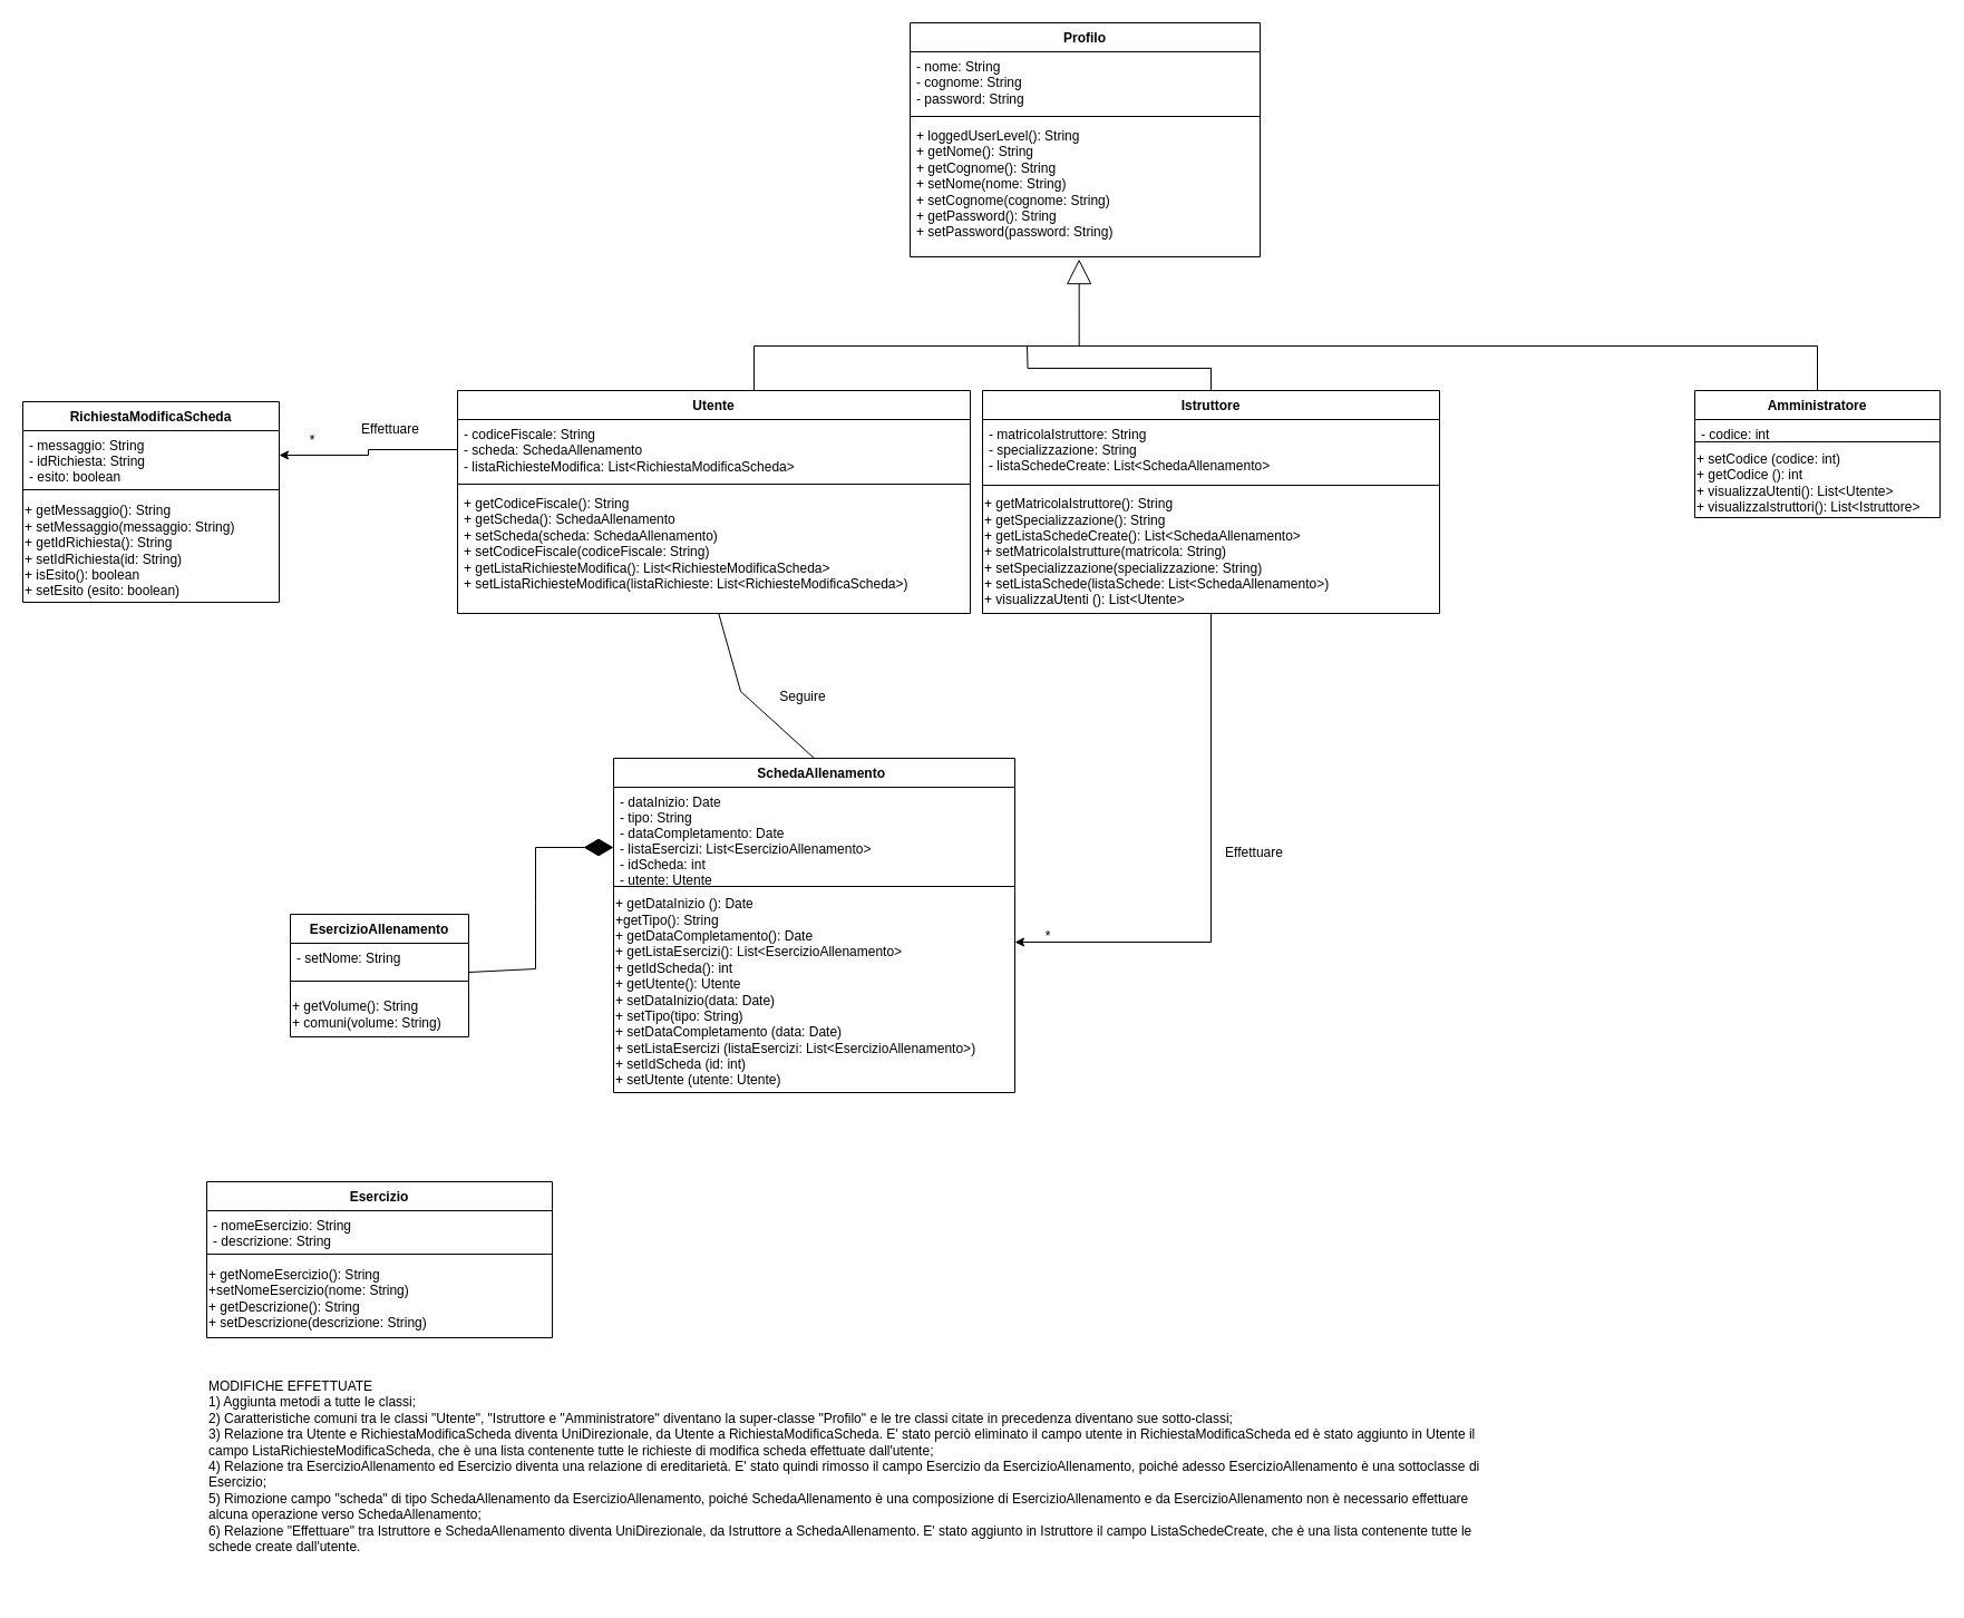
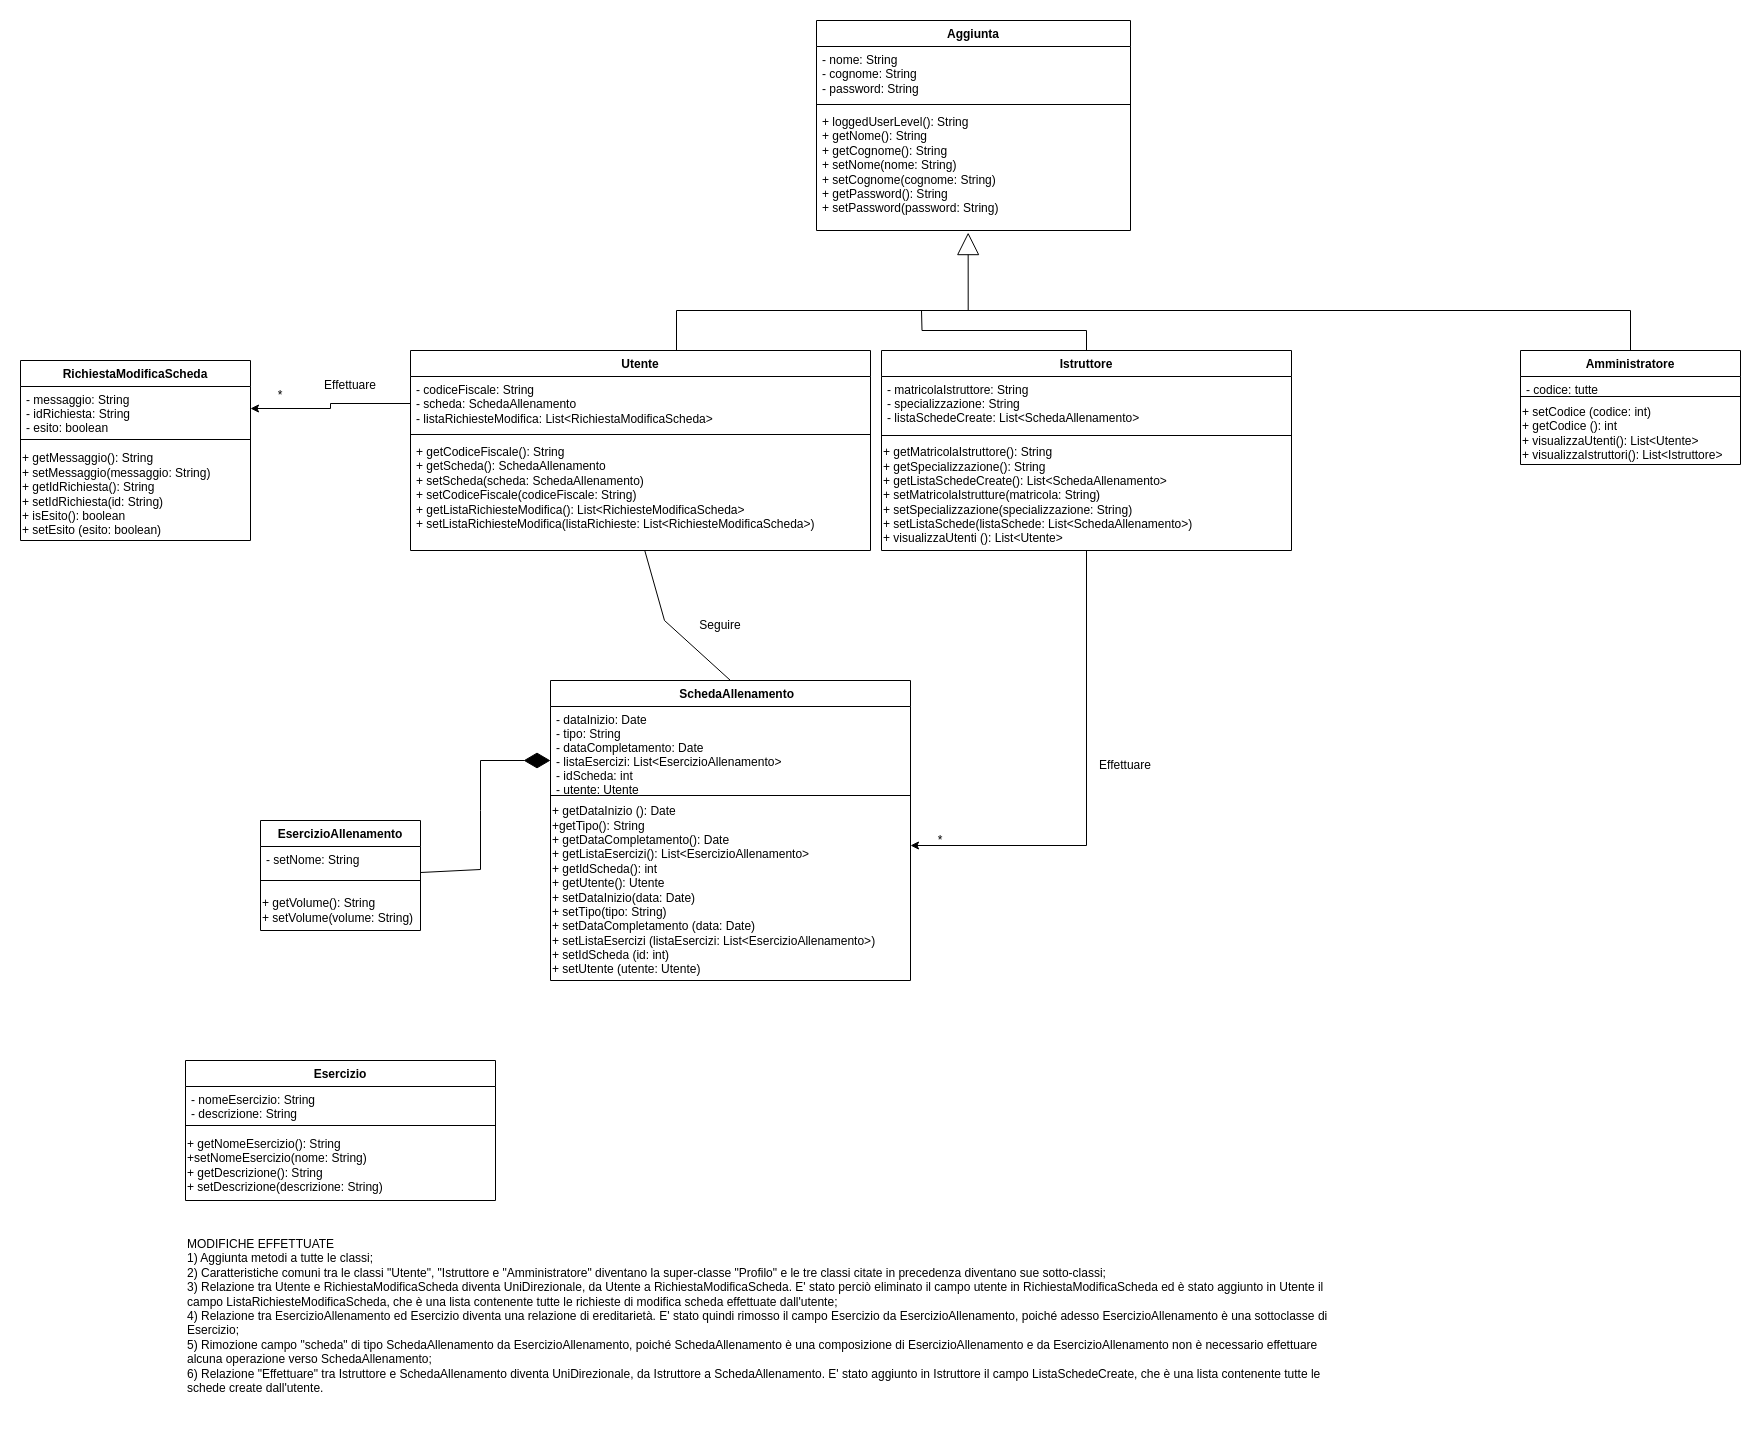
- <mxCell id="29" value="Profilo" style="swimlane;fontStyle=1;align=center;verticalAlign=top;childLayout=stackLayout;horizontal=1;startSize=26;horizontalStack=0;resizeParent=1;resizeParentMax=0;resizeLast=0;collapsible=1;marginBottom=0;whiteSpace=wrap;html=1;" vertex="1" parent="1"><mxGeometry x="816" y="20" width="314" height="210" as="geometry" /></mxCell>
+ <mxCell id="29" value="Aggiunta" style="swimlane;fontStyle=1;align=center;verticalAlign=top;childLayout=stackLayout;horizontal=1;startSize=26;horizontalStack=0;resizeParent=1;resizeParentMax=0;resizeLast=0;collapsible=1;marginBottom=0;whiteSpace=wrap;html=1;" vertex="1" parent="1"><mxGeometry x="816" y="20" width="314" height="210" as="geometry" /></mxCell>
- <mxCell id="13" value="- codice: int" style="text;strokeColor=none;fillColor=none;align=left;verticalAlign=top;spacingLeft=4;spacingRight=4;overflow=hidden;rotatable=0;points=[[0,0.5],[1,0.5]];portConstraint=eastwest;" vertex="1" parent="12"><mxGeometry y="26" width="220" height="14" as="geometry" /></mxCell>
+ <mxCell id="13" value="- codice: tutte" style="text;strokeColor=none;fillColor=none;align=left;verticalAlign=top;spacingLeft=4;spacingRight=4;overflow=hidden;rotatable=0;points=[[0,0.5],[1,0.5]];portConstraint=eastwest;" vertex="1" parent="12"><mxGeometry y="26" width="220" height="14" as="geometry" /></mxCell>
- <mxCell id="28" value="+ getVolume(): String&lt;br&gt;+ comuni(volume: String)" style="text;html=1;strokeColor=none;fillColor=none;align=left;verticalAlign=middle;whiteSpace=wrap;rounded=0;" vertex="1" parent="25"><mxGeometry y="70" width="160" height="40" as="geometry" /></mxCell>
+ <mxCell id="28" value="+ getVolume(): String&lt;br&gt;+ setVolume(volume: String)" style="text;html=1;strokeColor=none;fillColor=none;align=left;verticalAlign=middle;whiteSpace=wrap;rounded=0;" vertex="1" parent="25"><mxGeometry y="70" width="160" height="40" as="geometry" /></mxCell>
